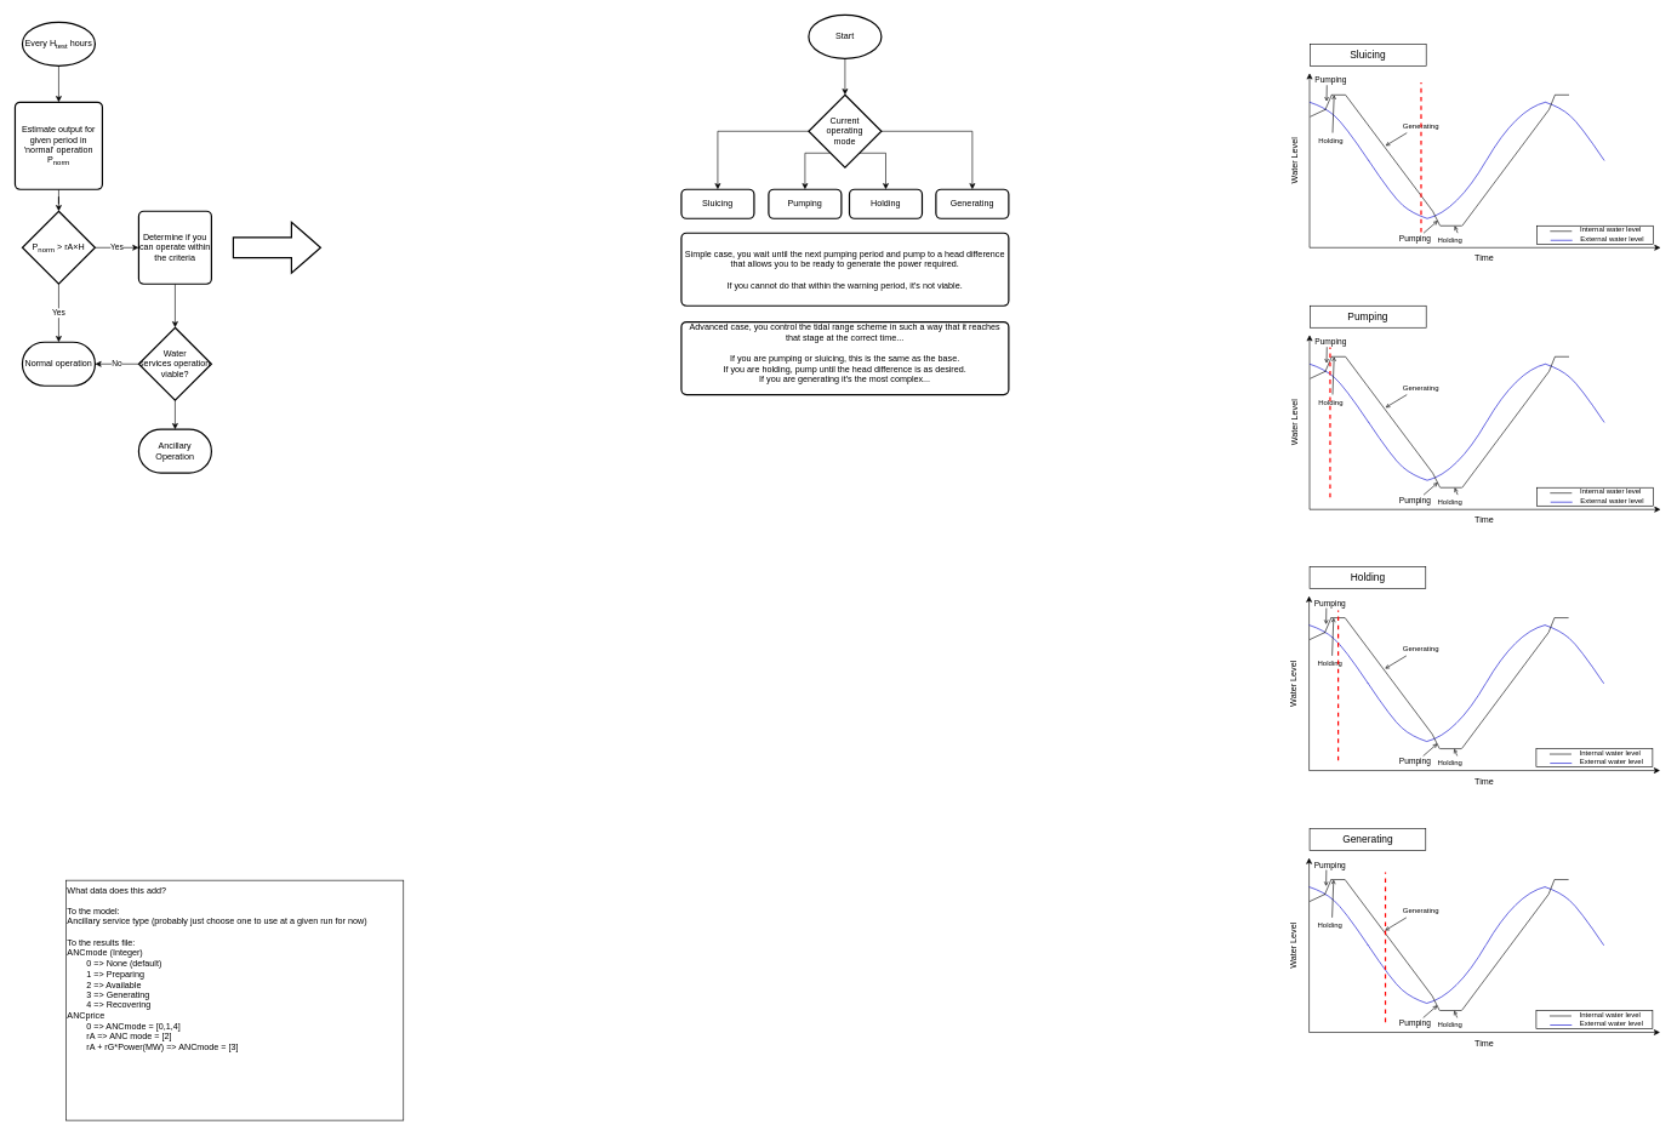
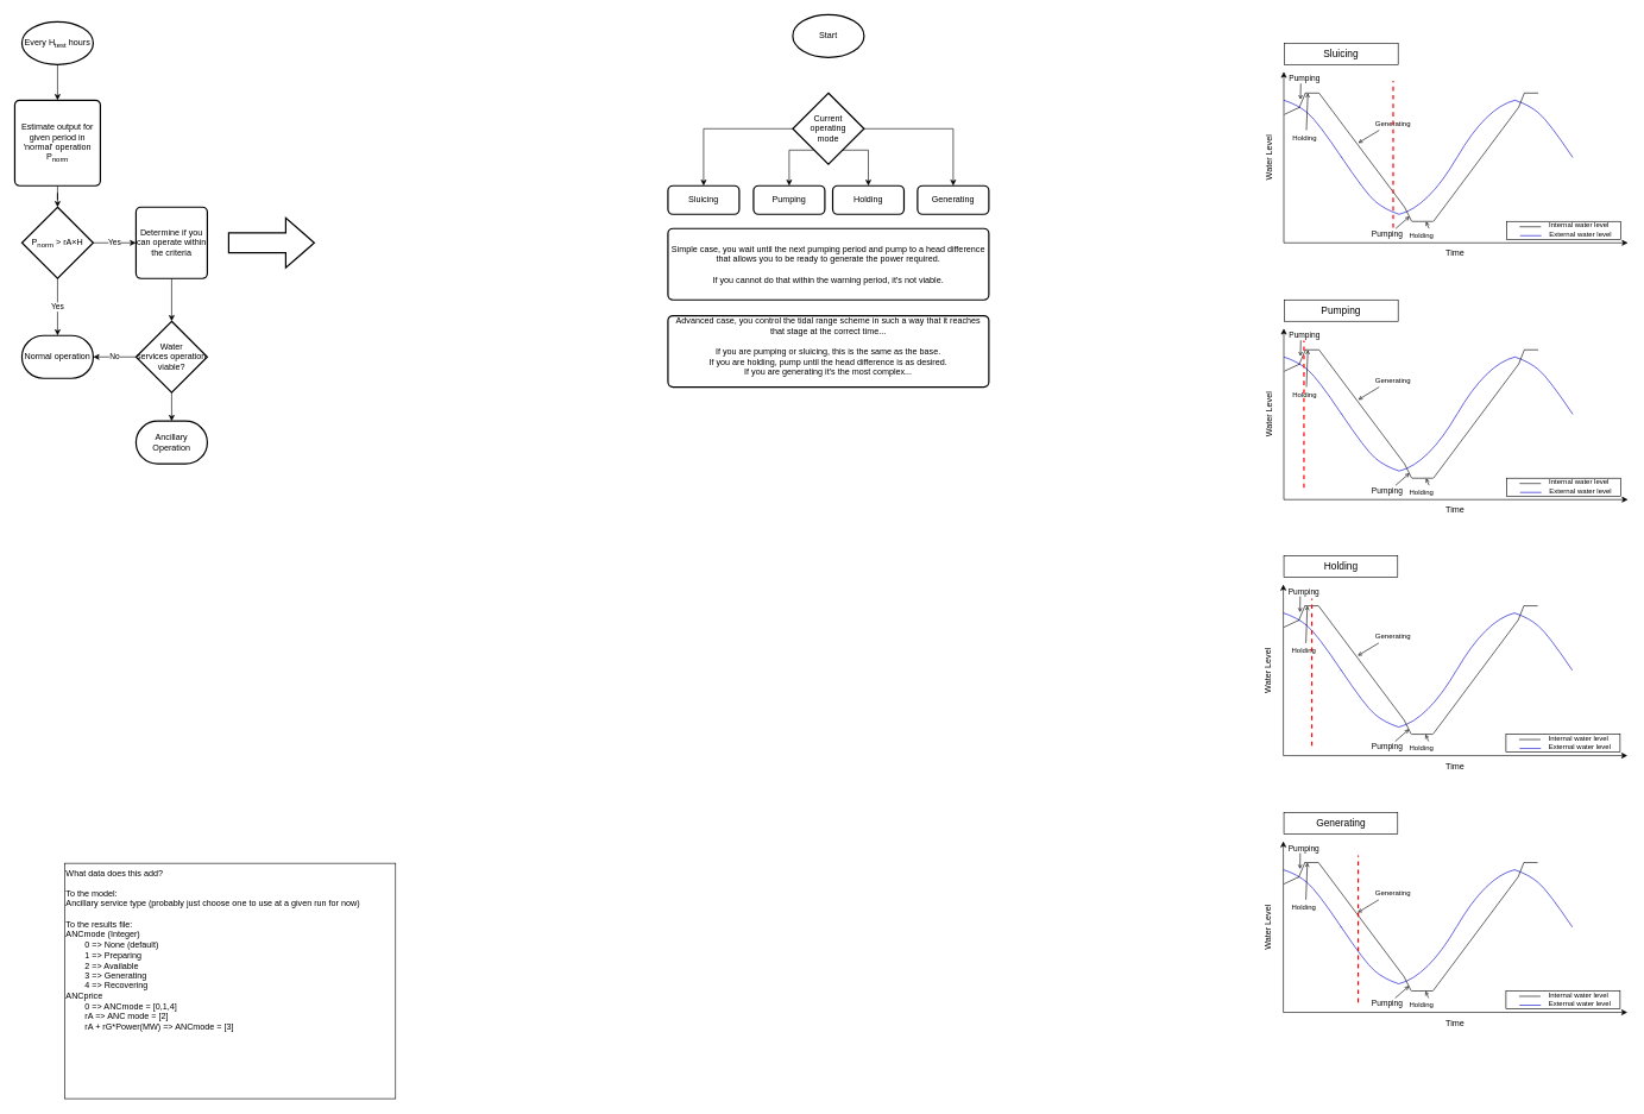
- <mxCell id="17" style="edgeStyle=orthogonalEdgeStyle;rounded=0;orthogonalLoop=1;jettySize=auto;html=1;entryX=0.5;entryY=0;entryDx=0;entryDy=0;entryPerimeter=0;" edge="1" parent="1" source="18" target="23"><mxGeometry relative="1" as="geometry" /></mxCell>
